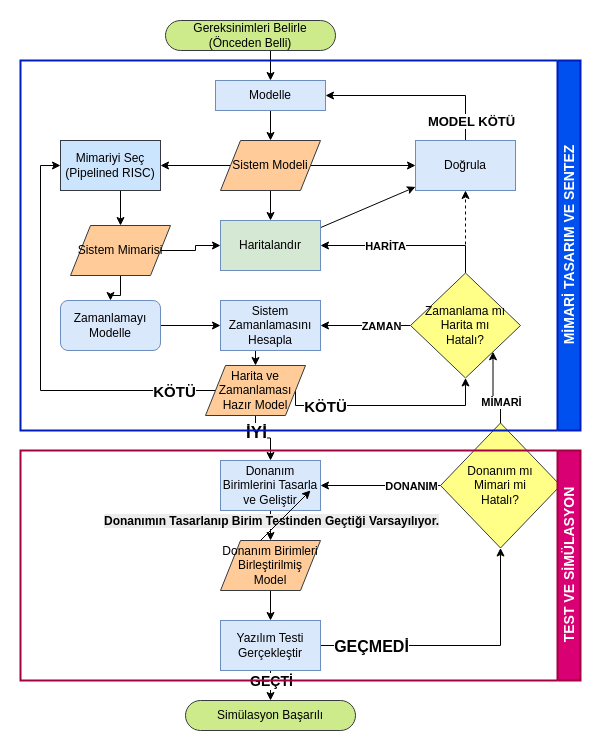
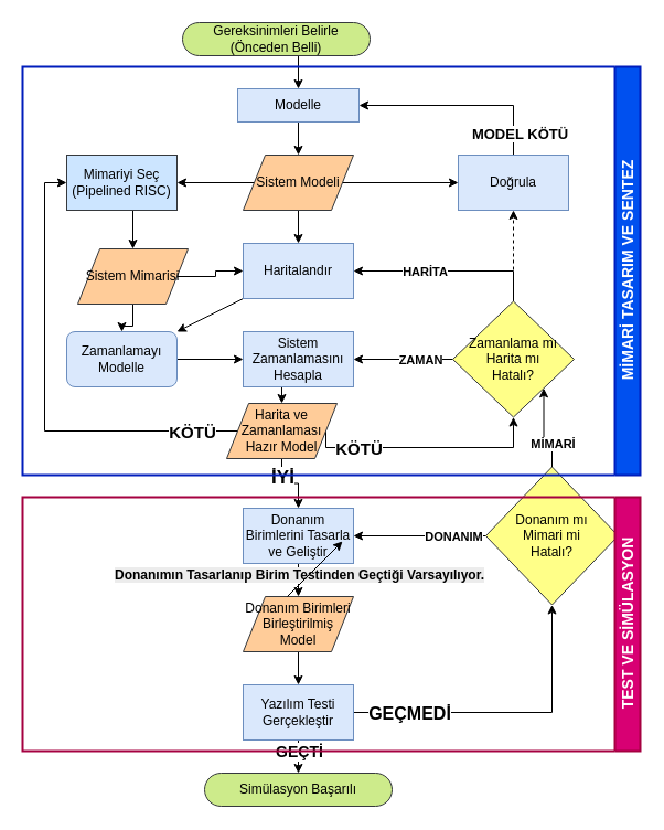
- <mxCell id="6" style="rounded=0;orthogonalLoop=1;jettySize=auto;html=1;exitX=0;exitY=1;exitDx=0;exitDy=0;" parent="1" source="7" target="12" edge="1"><mxGeometry relative="1" as="geometry" /></mxCell>
+ <mxCell id="6" style="rounded=0;orthogonalLoop=1;jettySize=auto;html=1;exitX=0;exitY=1;exitDx=0;exitDy=0;entryX=1;entryY=0;entryDx=0;entryDy=0;" parent="1" source="7" target="20" edge="1"><mxGeometry relative="1" as="geometry" /></mxCell>
- <mxCell id="7" value="Haritalandır" style="html=1;dashed=0;whiteSpace=wrap;fillColor=#d5e8d4;strokeColor=#6c8ebf;" parent="1" vertex="1"><mxGeometry x="220" y="220" width="100" height="50" as="geometry" /></mxCell>
+ <mxCell id="7" value="Haritalandır" style="html=1;dashed=0;whiteSpace=wrap;fillColor=#dae8fc;strokeColor=#6c8ebf;" parent="1" vertex="1"><mxGeometry x="220" y="220" width="100" height="50" as="geometry" /></mxCell>
